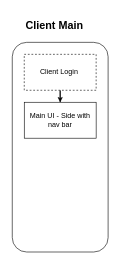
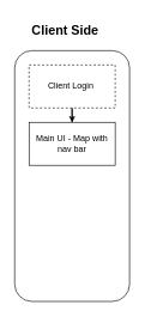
- <mxCell id="5" value="&lt;font style=&quot;font-size: 18px;&quot;&gt;Client Main&lt;/font&gt;" style="text;strokeColor=none;fillColor=none;html=1;fontSize=24;fontStyle=1;verticalAlign=middle;align=center;" vertex="1" parent="1"><mxGeometry x="40" y="20" width="100" height="40" as="geometry" /></mxCell>
+ <mxCell id="5" value="&lt;font style=&quot;font-size: 18px;&quot;&gt;Client Side&lt;/font&gt;" style="text;strokeColor=none;fillColor=none;html=1;fontSize=24;fontStyle=1;verticalAlign=middle;align=center;" vertex="1" parent="1"><mxGeometry x="40" y="20" width="100" height="40" as="geometry" /></mxCell>
- <mxCell id="6" value="Main UI - Side with nav bar" style="rounded=0;whiteSpace=wrap;html=1;" vertex="1" parent="1"><mxGeometry x="40" y="170" width="120" height="60" as="geometry" /></mxCell>
+ <mxCell id="6" value="Main UI - Map with nav bar" style="rounded=0;whiteSpace=wrap;html=1;" vertex="1" parent="1"><mxGeometry x="40" y="170" width="120" height="60" as="geometry" /></mxCell>
